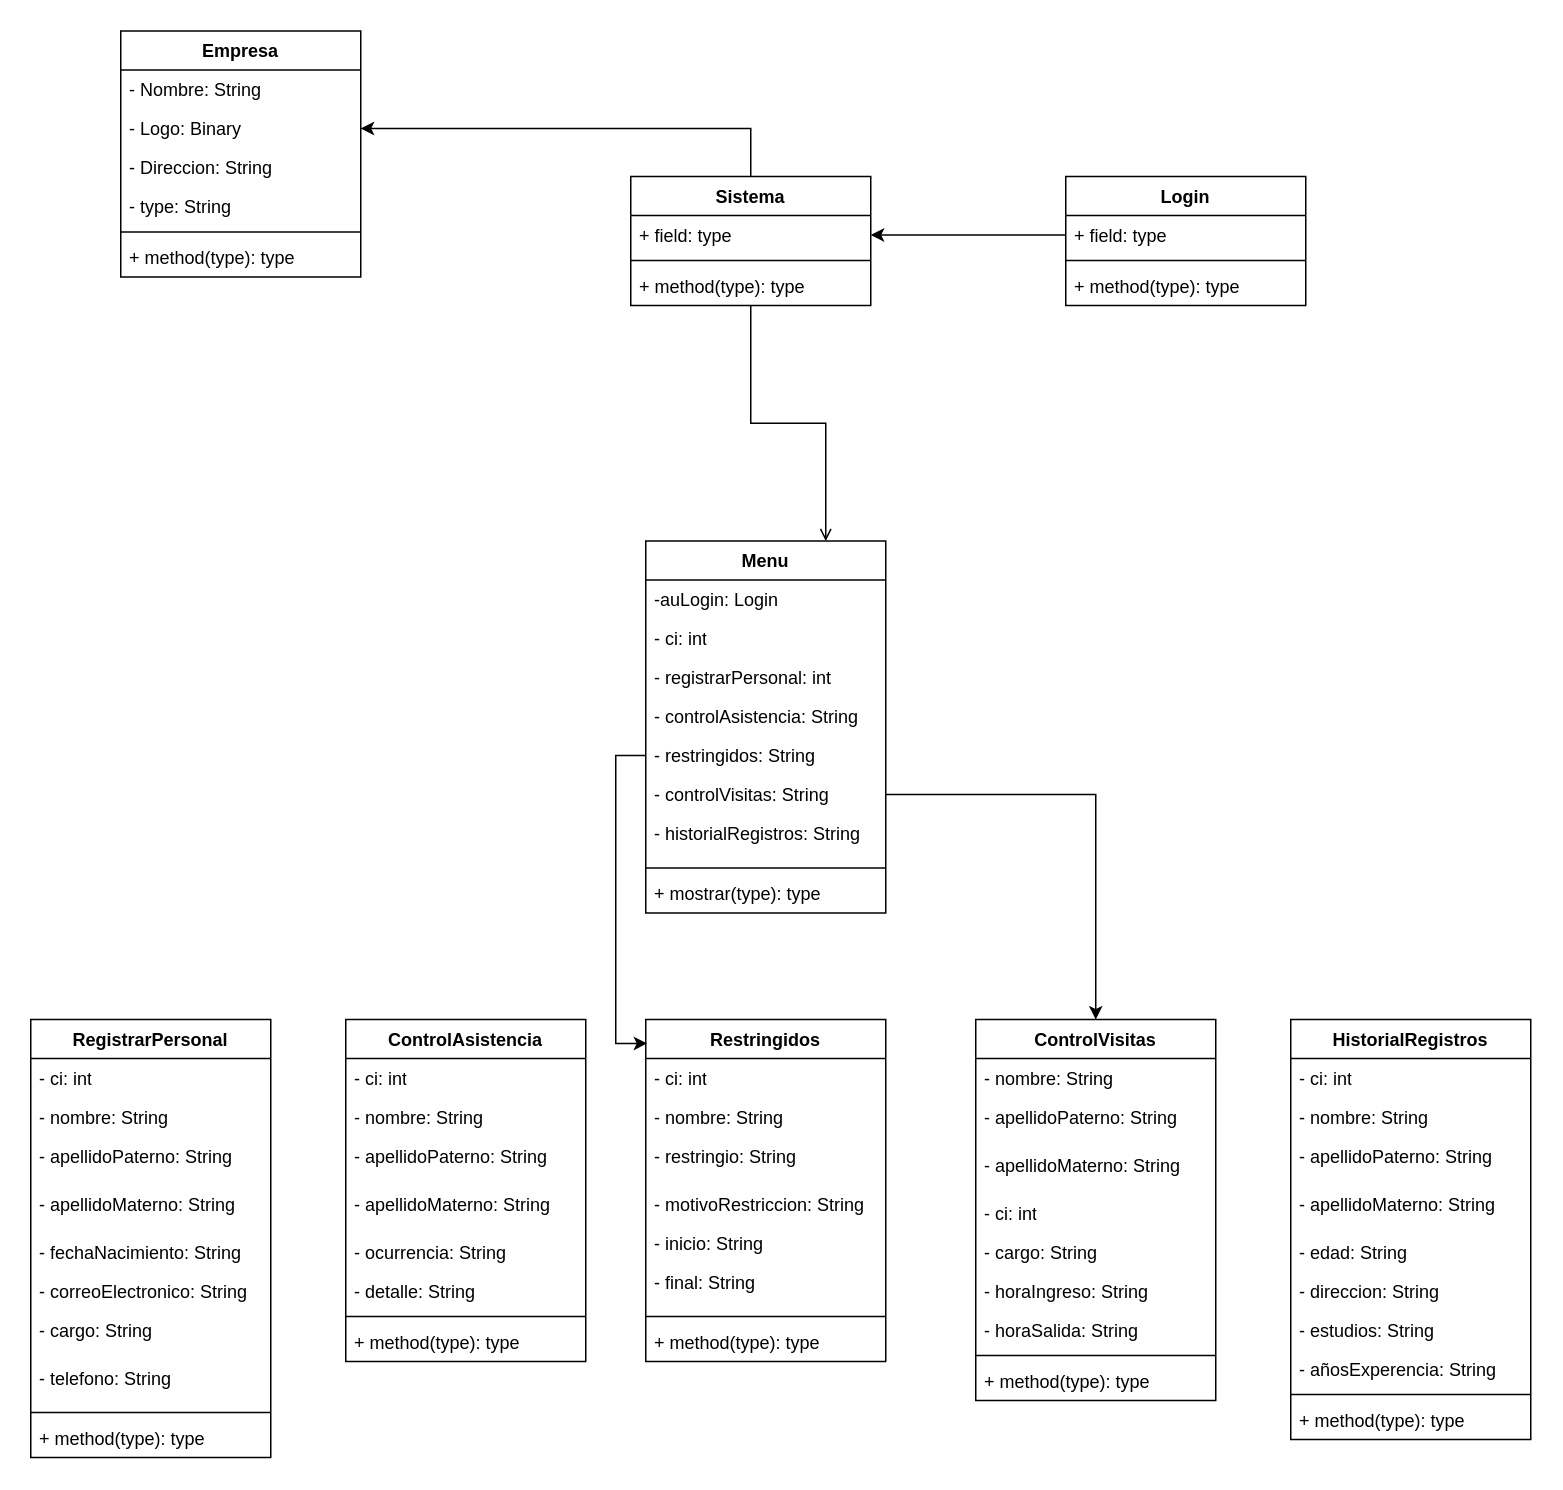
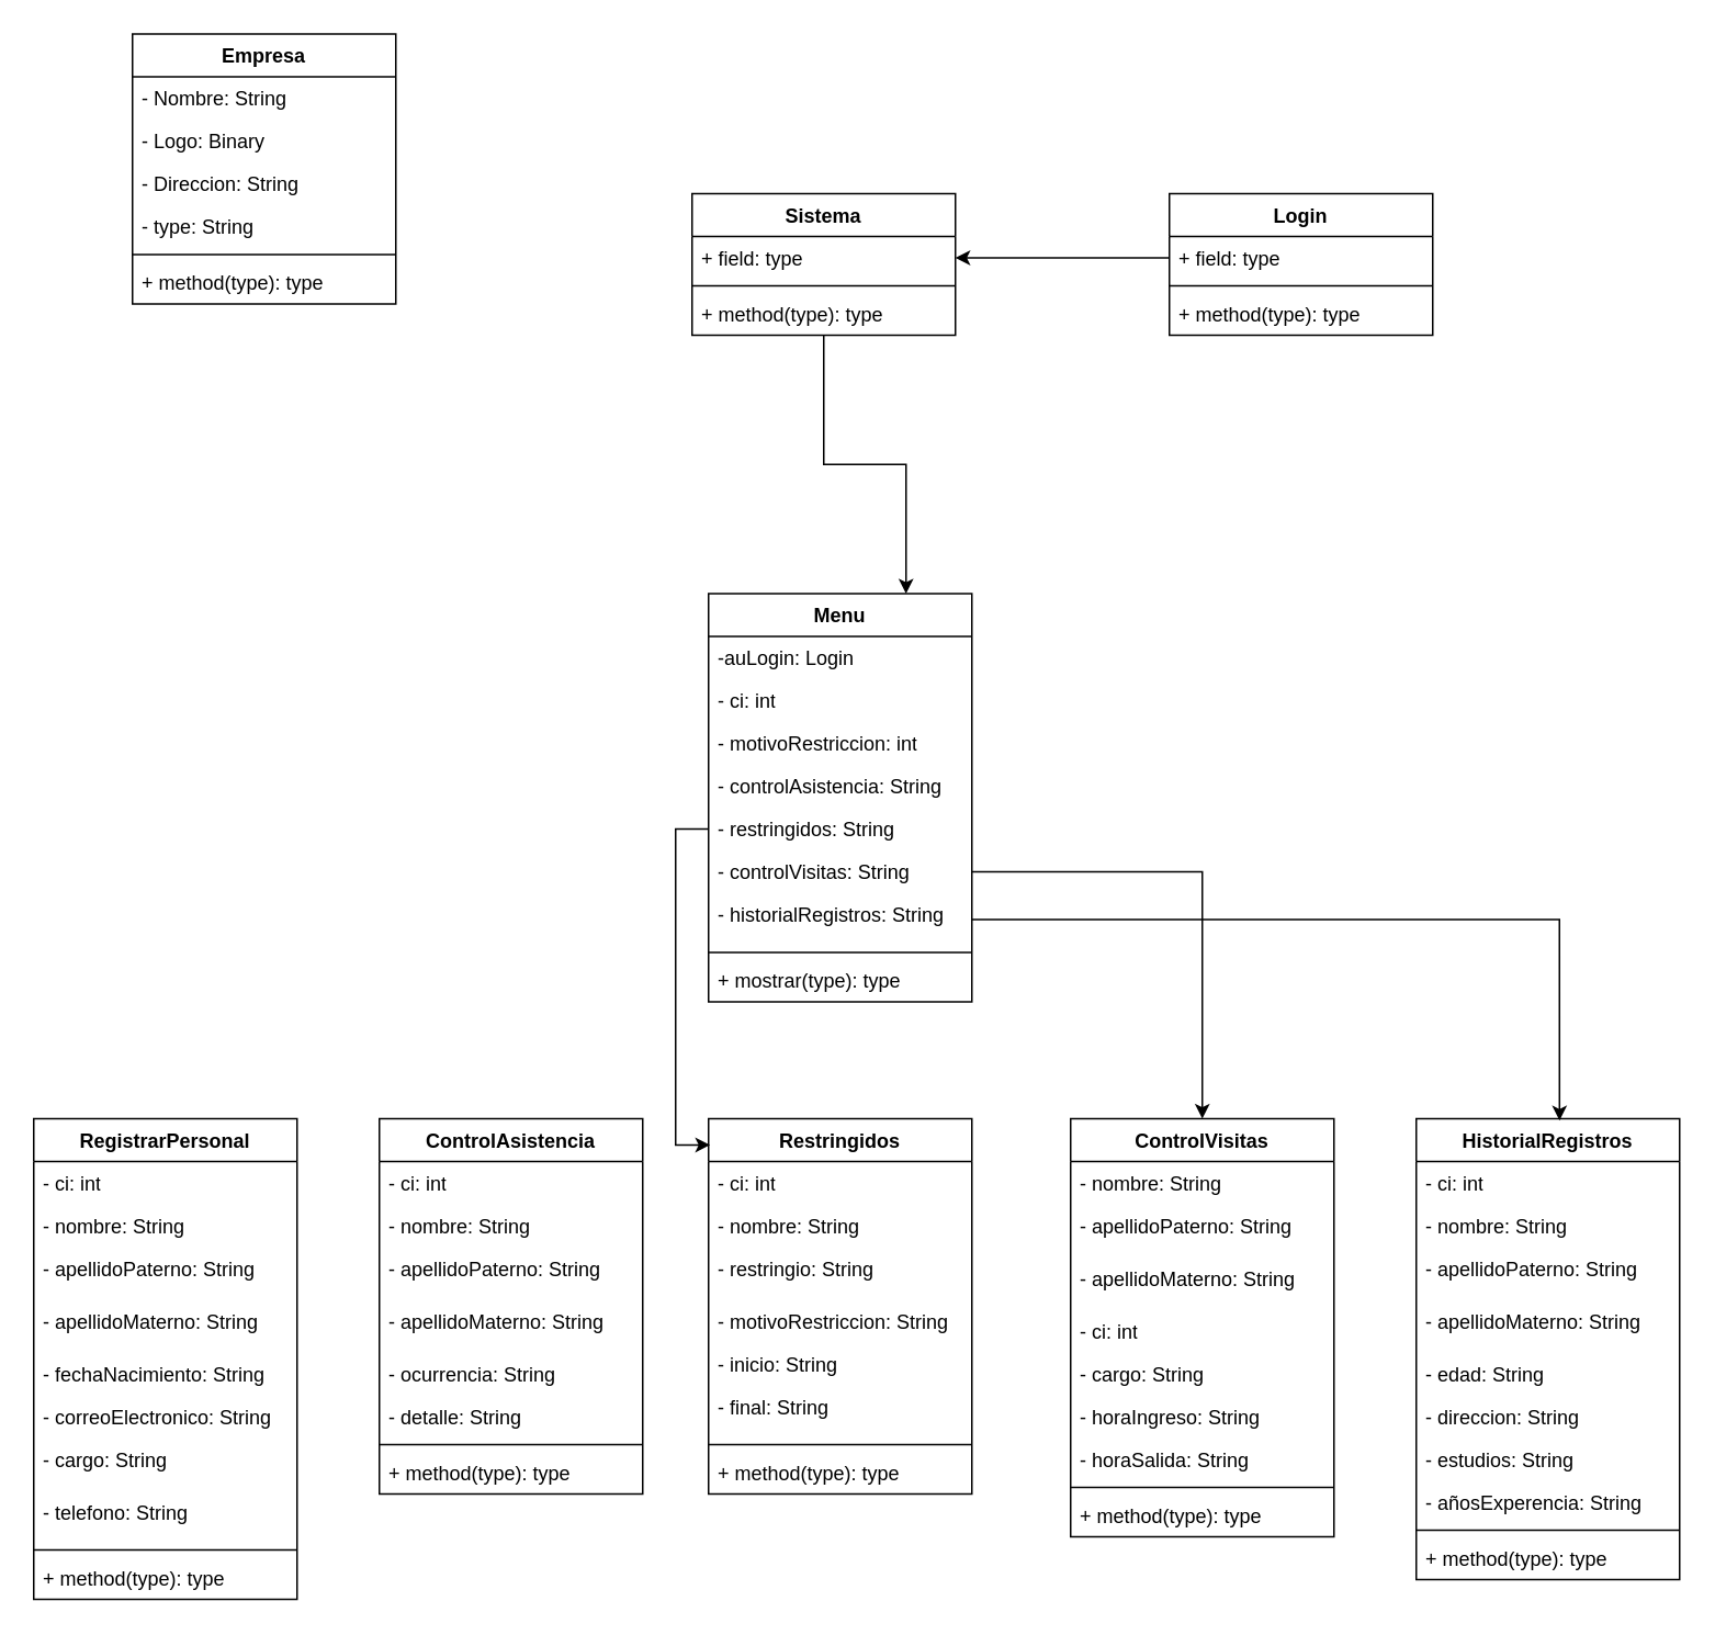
- <mxCell id="10" style="edgeStyle=orthogonalEdgeStyle;rounded=0;orthogonalLoop=1;jettySize=auto;html=1;entryX=1;entryY=0.5;entryDx=0;entryDy=0;" edge="1" parent="1" source="11" target="4"><mxGeometry relative="1" as="geometry" /></mxCell>
- <mxCell id="9" style="edgeStyle=orthogonalEdgeStyle;rounded=0;orthogonalLoop=1;jettySize=auto;html=1;entryX=0.75;entryY=0;entryDx=0;entryDy=0;endArrow=open;" edge="1" parent="1" source="11" target="19"><mxGeometry relative="1" as="geometry" /></mxCell>
+ <mxCell id="9" style="edgeStyle=orthogonalEdgeStyle;rounded=0;orthogonalLoop=1;jettySize=auto;html=1;entryX=0.75;entryY=0;entryDx=0;entryDy=0;" edge="1" parent="1" source="11" target="19"><mxGeometry relative="1" as="geometry" /></mxCell>
- <mxCell id="22" value="- registrarPersonal: int" style="text;strokeColor=none;fillColor=none;align=left;verticalAlign=top;spacingLeft=4;spacingRight=4;overflow=hidden;rotatable=0;points=[[0,0.5],[1,0.5]];portConstraint=eastwest;whiteSpace=wrap;html=1;" vertex="1" parent="19"><mxGeometry y="78" width="160" height="26" as="geometry" /></mxCell>
+ <mxCell id="22" value="- motivoRestriccion: int" style="text;strokeColor=none;fillColor=none;align=left;verticalAlign=top;spacingLeft=4;spacingRight=4;overflow=hidden;rotatable=0;points=[[0,0.5],[1,0.5]];portConstraint=eastwest;whiteSpace=wrap;html=1;" vertex="1" parent="19"><mxGeometry y="78" width="160" height="26" as="geometry" /></mxCell>
+ <mxCell id="81" style="edgeStyle=orthogonalEdgeStyle;rounded=0;orthogonalLoop=1;jettySize=auto;html=1;entryX=0.544;entryY=0.004;entryDx=0;entryDy=0;entryPerimeter=0;" edge="1" parent="1" source="26" target="68"><mxGeometry relative="1" as="geometry" /></mxCell>
